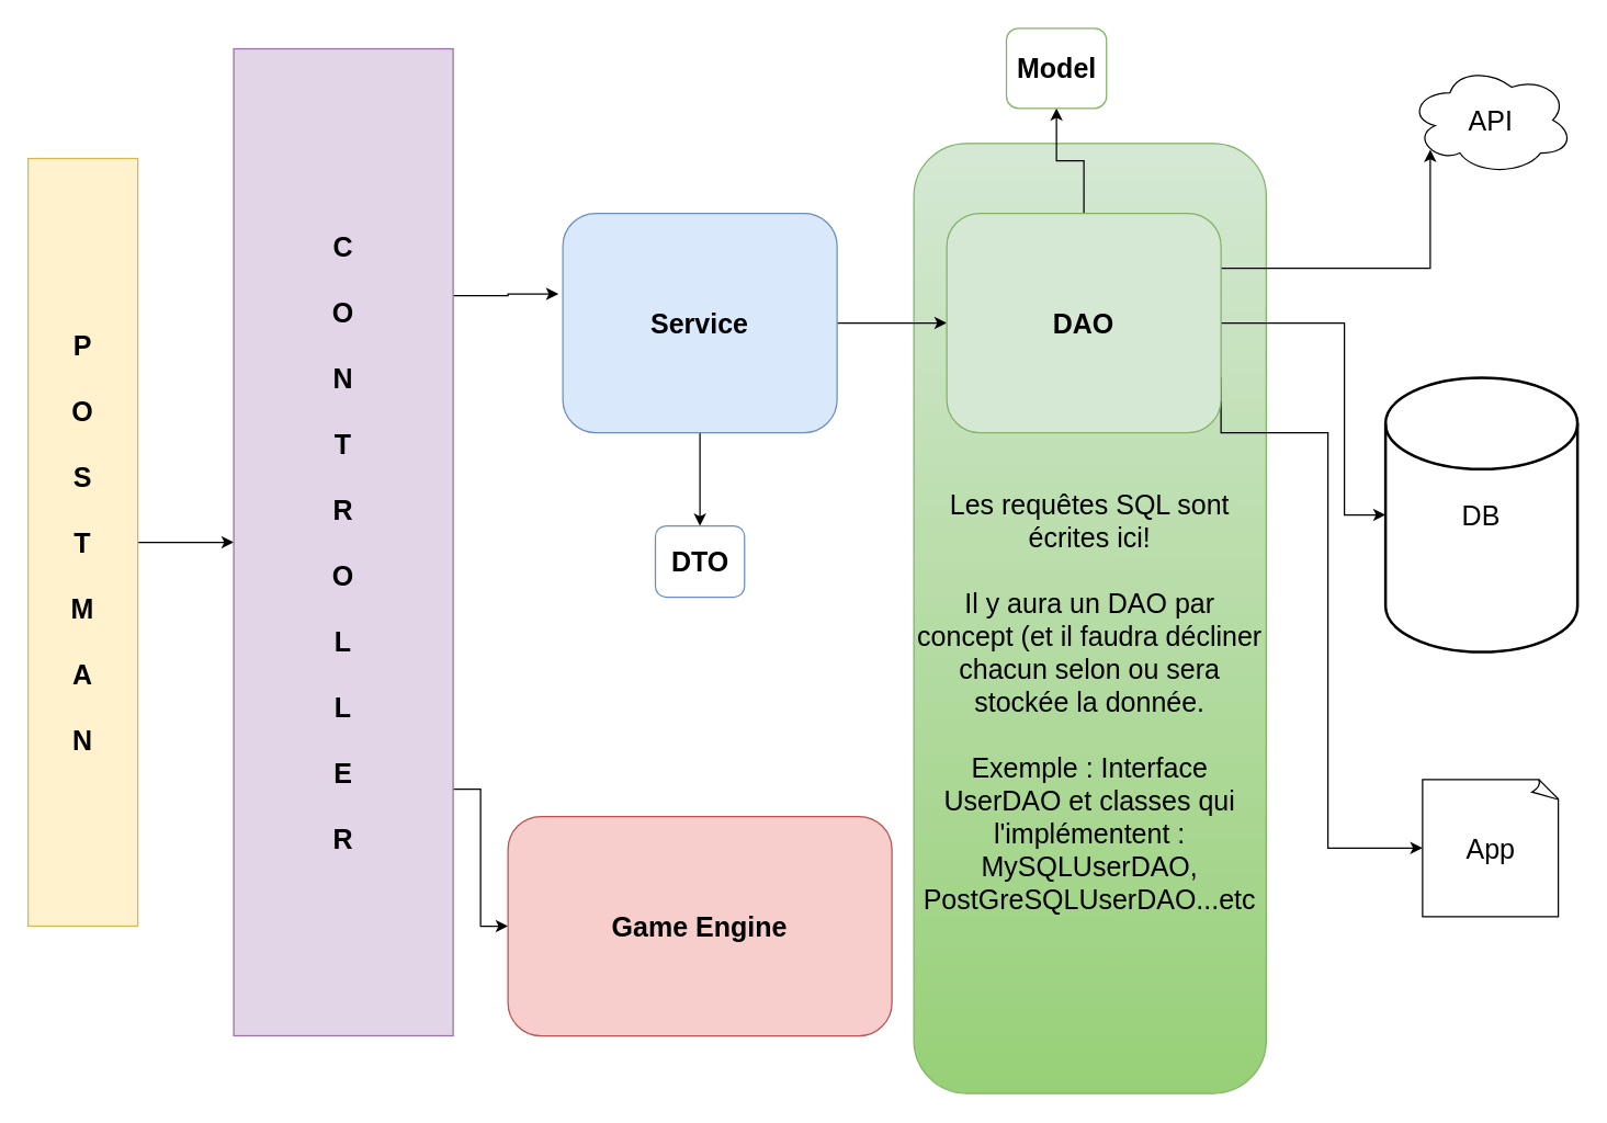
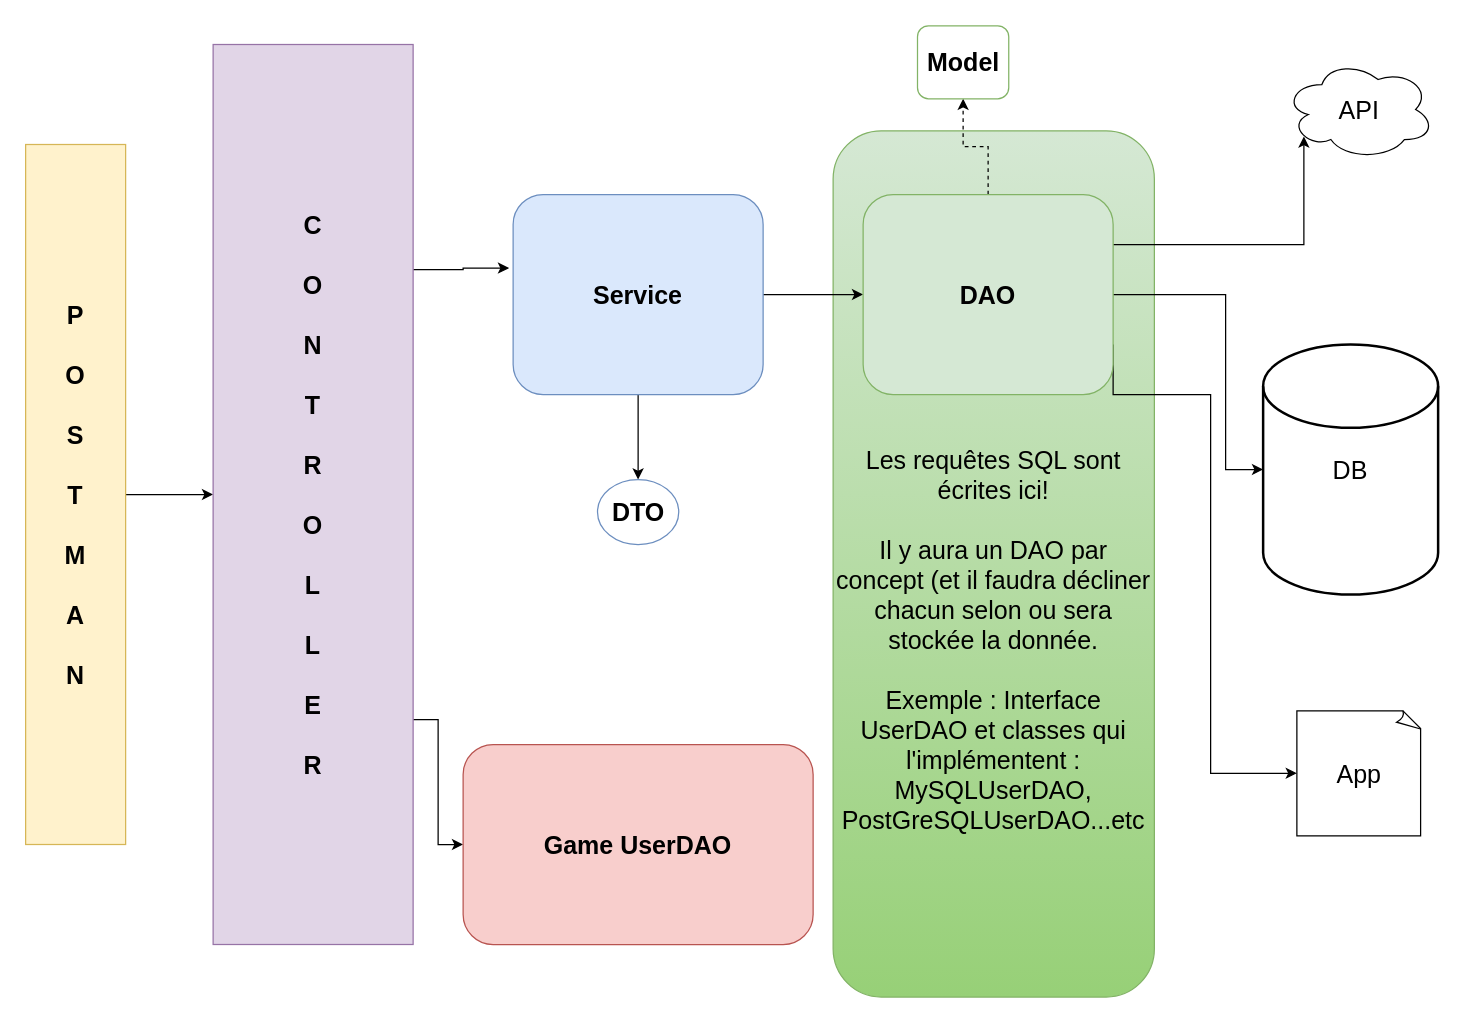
- <mxCell id="12" style="edgeStyle=orthogonalEdgeStyle;rounded=0;orthogonalLoop=1;jettySize=auto;html=1;exitX=0.5;exitY=0;exitDx=0;exitDy=0;entryX=0.5;entryY=1;entryDx=0;entryDy=0;fontSize=20;" edge="1" parent="1" source="16" target="18"><mxGeometry relative="1" as="geometry" /></mxCell>
+ <mxCell id="12" style="edgeStyle=orthogonalEdgeStyle;rounded=0;orthogonalLoop=1;jettySize=auto;html=1;exitX=0.5;exitY=0;exitDx=0;exitDy=0;entryX=0.5;entryY=1;entryDx=0;entryDy=0;fontSize=20;dashed=1;" edge="1" parent="1" source="16" target="18"><mxGeometry relative="1" as="geometry" /></mxCell>
- <mxCell id="19" value="&lt;b&gt;DTO&lt;/b&gt;" style="rounded=1;whiteSpace=wrap;html=1;fontSize=20;fillColor=none;strokeColor=#6c8ebf;" vertex="1" parent="1"><mxGeometry x="477.5" y="383" width="65" height="52" as="geometry" /></mxCell>
+ <mxCell id="19" value="&lt;b&gt;DTO&lt;/b&gt;" style="ellipse;whiteSpace=wrap;html=1;fontSize=20;fillColor=none;strokeColor=#6c8ebf;" vertex="1" parent="1"><mxGeometry x="477.5" y="383" width="65" height="52" as="geometry" /></mxCell>
- <mxCell id="8" value="&lt;b&gt;Game Engine&lt;/b&gt;" style="rounded=1;whiteSpace=wrap;html=1;fontSize=20;fillColor=#f8cecc;strokeColor=#b85450;" vertex="1" parent="1"><mxGeometry x="370" y="595" width="280" height="160" as="geometry" /></mxCell>
+ <mxCell id="8" value="&lt;b&gt;Game UserDAO&lt;/b&gt;" style="rounded=1;whiteSpace=wrap;html=1;fontSize=20;fillColor=#f8cecc;strokeColor=#b85450;" vertex="1" parent="1"><mxGeometry x="370" y="595" width="280" height="160" as="geometry" /></mxCell>
